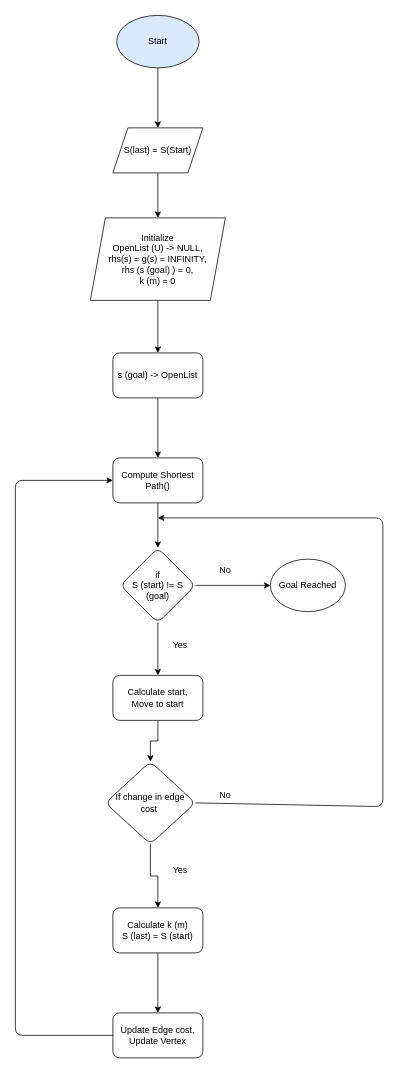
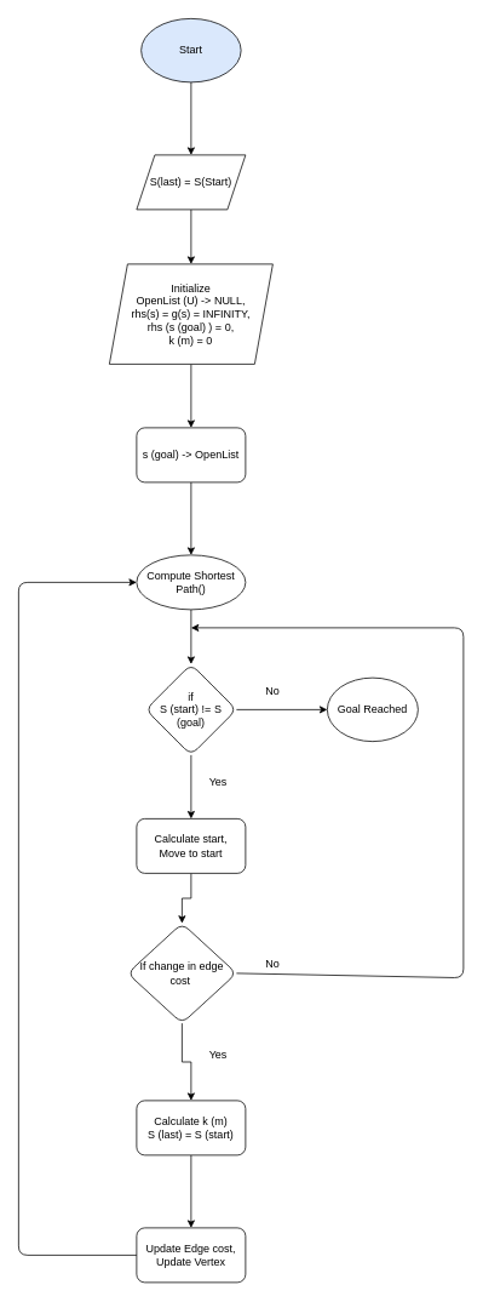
- <mxCell id="8" value="Compute Shortest Path()" style="whiteSpace=wrap;html=1;rounded=1;" parent="1" vertex="1"><mxGeometry x="150" y="610" width="120" height="60" as="geometry" /></mxCell>
+ <mxCell id="8" value="Compute Shortest Path()" style="ellipse;whiteSpace=wrap;html=1;" parent="1" vertex="1"><mxGeometry x="150" y="610" width="120" height="60" as="geometry" /></mxCell>
